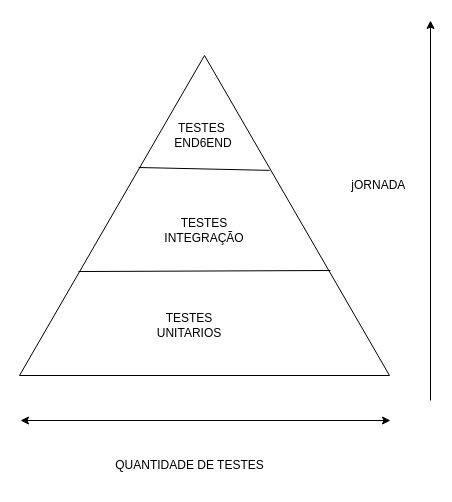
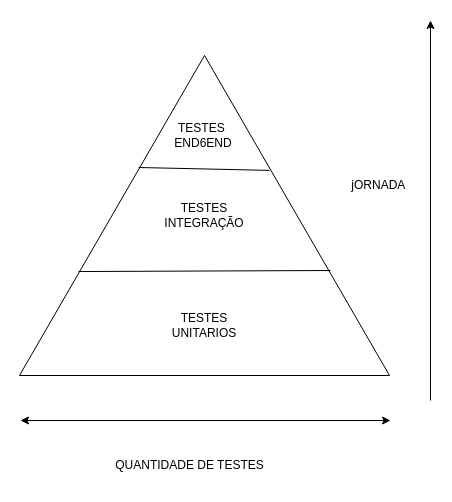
- <mxCell id="6" value="TESTES INTEGRAÇÃO" style="text;html=1;strokeColor=none;fillColor=none;align=center;verticalAlign=middle;whiteSpace=wrap;rounded=0;" vertex="1" parent="1"><mxGeometry x="174" y="215" width="60" height="30" as="geometry" /></mxCell>
+ <mxCell id="6" value="TESTES INTEGRAÇÃO" style="text;html=1;strokeColor=none;fillColor=none;align=center;verticalAlign=middle;whiteSpace=wrap;rounded=0;" vertex="1" parent="1"><mxGeometry x="174" y="200" width="60" height="30" as="geometry" /></mxCell>
- <mxCell id="5" value="TESTES UNITARIOS" style="text;html=1;strokeColor=none;fillColor=none;align=center;verticalAlign=middle;whiteSpace=wrap;rounded=0;" vertex="1" parent="1"><mxGeometry x="159" y="310" width="60" height="30" as="geometry" /></mxCell>
+ <mxCell id="5" value="TESTES UNITARIOS" style="text;html=1;strokeColor=none;fillColor=none;align=center;verticalAlign=middle;whiteSpace=wrap;rounded=0;" vertex="1" parent="1"><mxGeometry x="174" y="310" width="60" height="30" as="geometry" /></mxCell>
